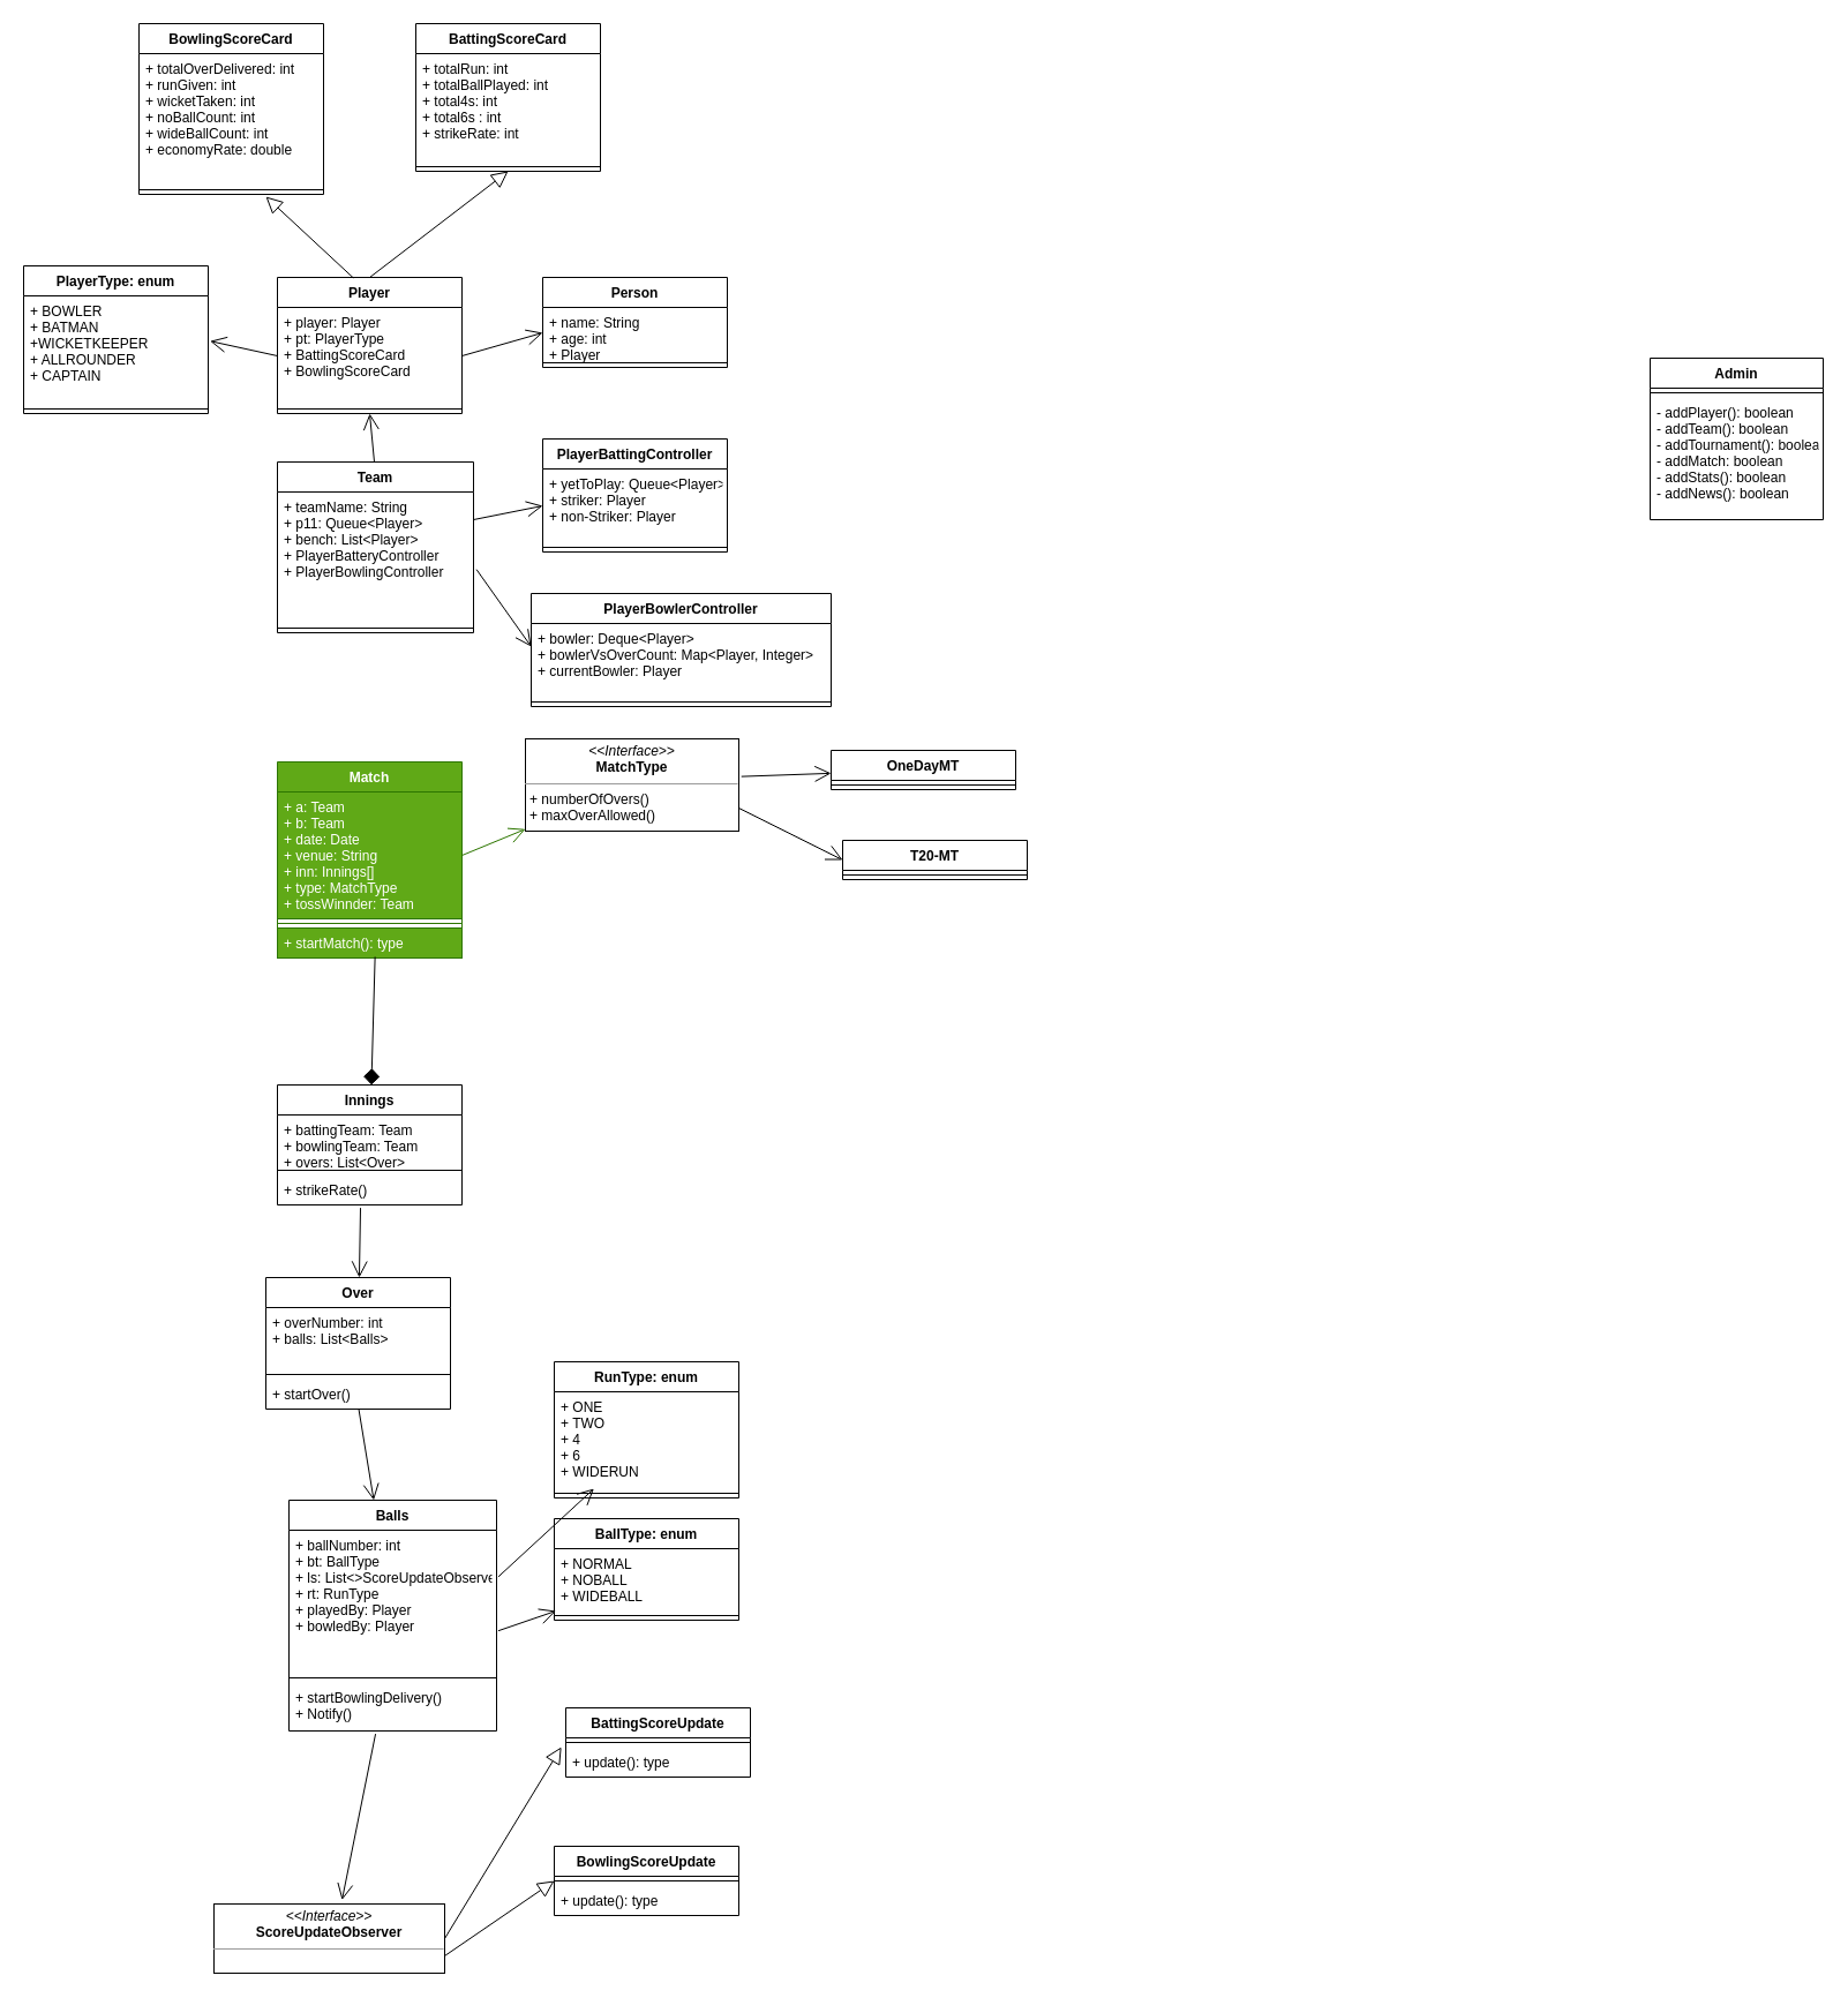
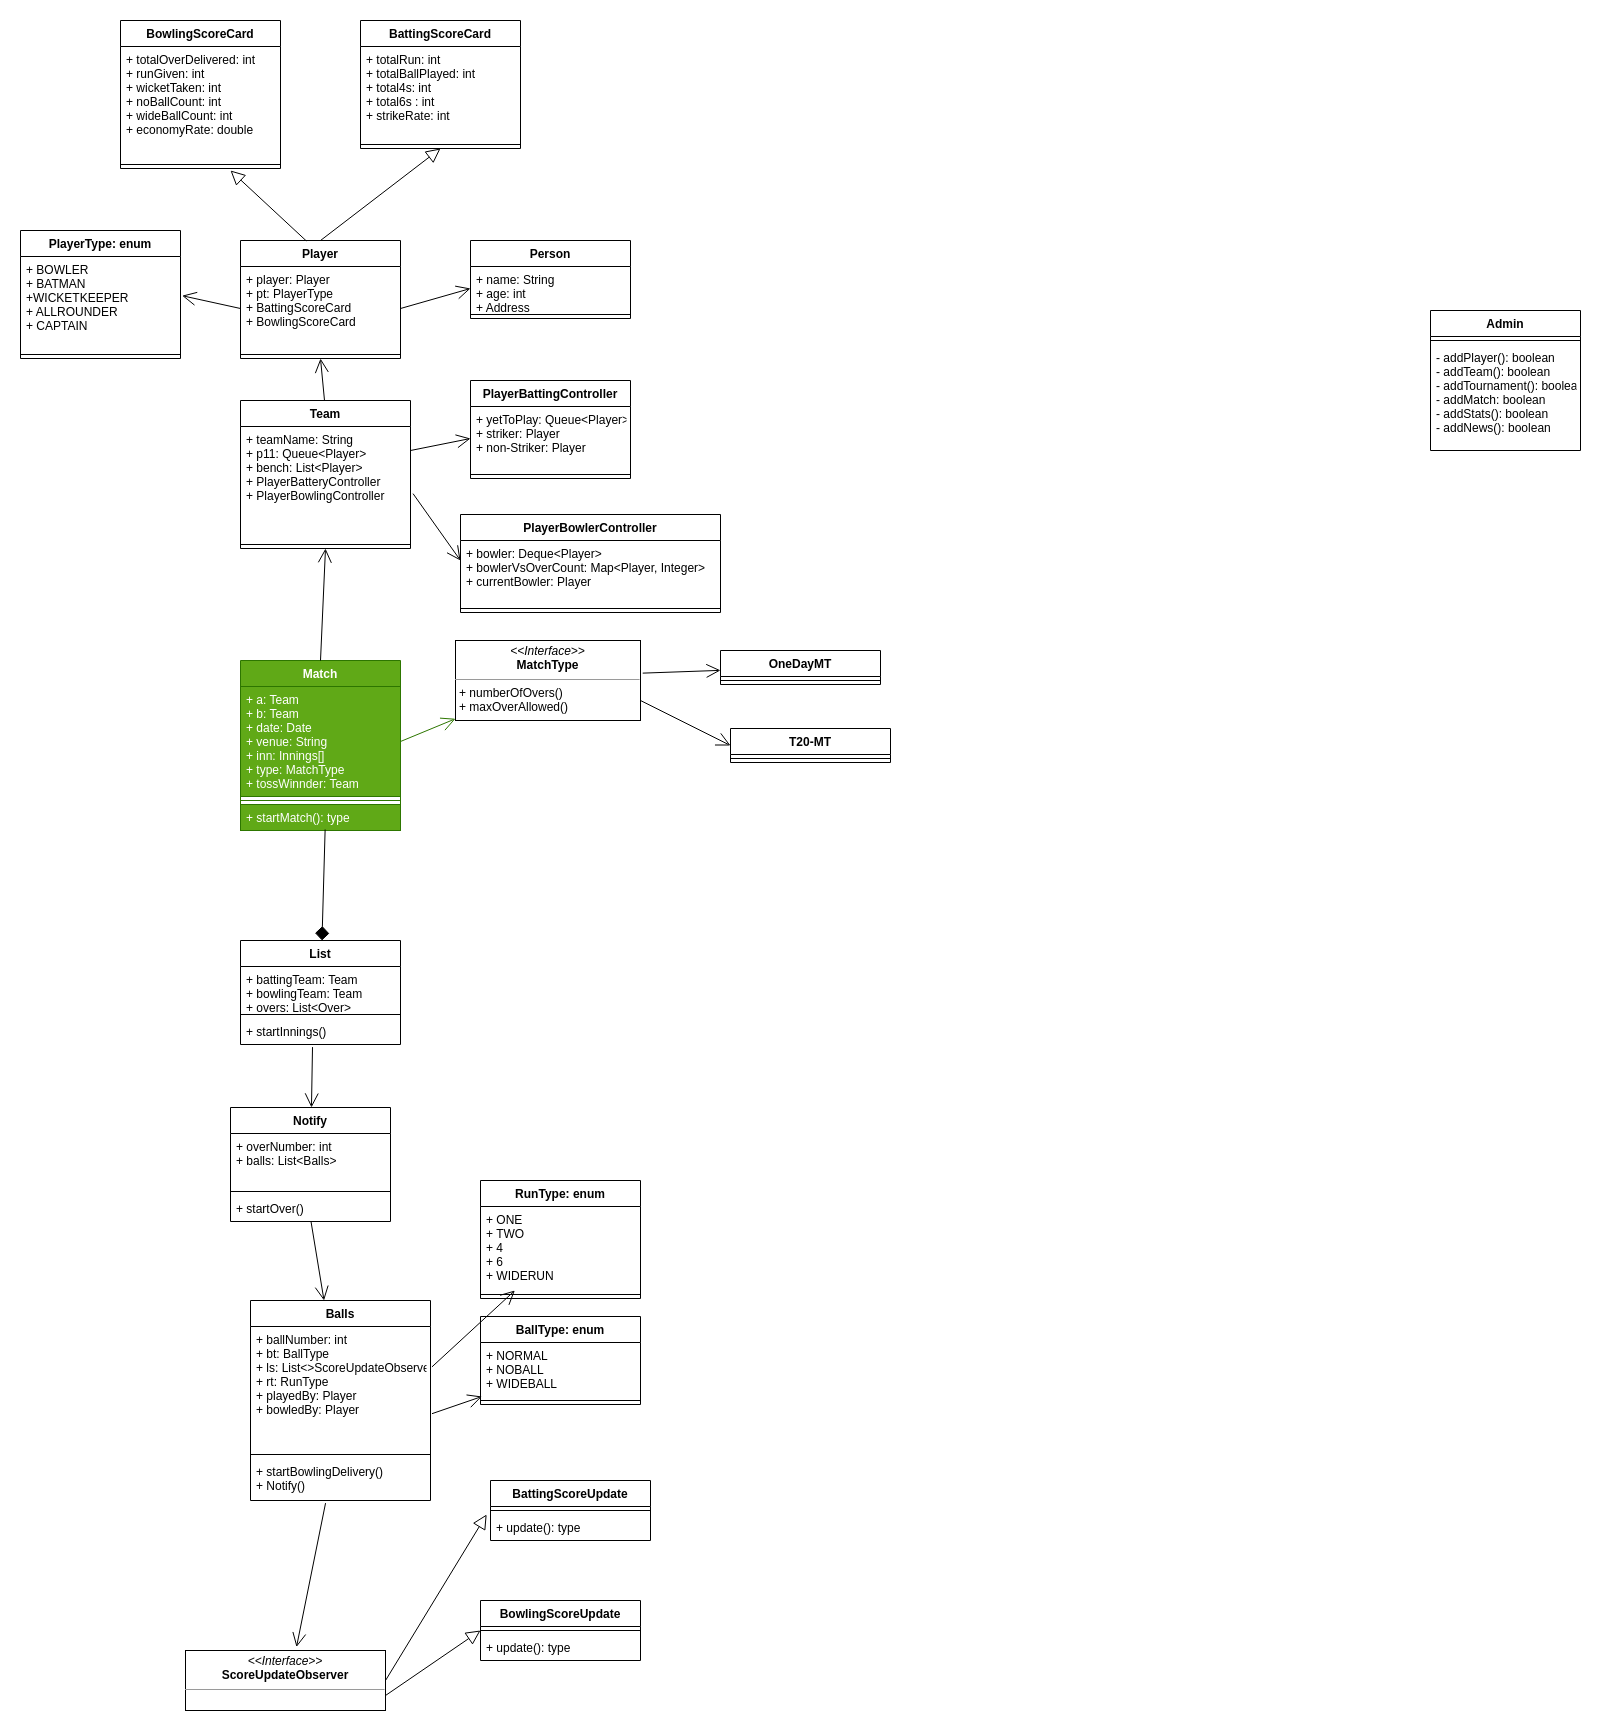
- <mxCell id="42" value="+ name: String&#10;+ age: int&#10;+ Player " style="text;strokeColor=none;fillColor=none;align=left;verticalAlign=top;spacingLeft=4;spacingRight=4;overflow=hidden;rotatable=0;points=[[0,0.5],[1,0.5]];portConstraint=eastwest;" parent="41" vertex="1"><mxGeometry y="26" width="160" height="44" as="geometry" /></mxCell>
+ <mxCell id="42" value="+ name: String&#10;+ age: int&#10;+ Address " style="text;strokeColor=none;fillColor=none;align=left;verticalAlign=top;spacingLeft=4;spacingRight=4;overflow=hidden;rotatable=0;points=[[0,0.5],[1,0.5]];portConstraint=eastwest;" parent="41" vertex="1"><mxGeometry y="26" width="160" height="44" as="geometry" /></mxCell>
+ <mxCell id="68" value="" style="endArrow=open;endFill=1;endSize=12;html=1;exitX=0.5;exitY=0;exitDx=0;exitDy=0;entryX=0.5;entryY=1;entryDx=0;entryDy=0;" parent="1" source="27" target="37" edge="1"><mxGeometry width="160" relative="1" as="geometry"><mxPoint x="327" y="612" as="sourcePoint" /><mxPoint x="323" y="570" as="targetPoint" /></mxGeometry></mxCell>
- <mxCell id="19" value="Innings" style="swimlane;fontStyle=1;align=center;verticalAlign=top;childLayout=stackLayout;horizontal=1;startSize=26;horizontalStack=0;resizeParent=1;resizeParentMax=0;resizeLast=0;collapsible=1;marginBottom=0;" parent="1" vertex="1"><mxGeometry x="240" y="940" width="160" height="104" as="geometry" /></mxCell>
+ <mxCell id="19" value="List" style="swimlane;fontStyle=1;align=center;verticalAlign=top;childLayout=stackLayout;horizontal=1;startSize=26;horizontalStack=0;resizeParent=1;resizeParentMax=0;resizeLast=0;collapsible=1;marginBottom=0;" parent="1" vertex="1"><mxGeometry x="240" y="940" width="160" height="104" as="geometry" /></mxCell>
- <mxCell id="22" value="+ strikeRate()" style="text;strokeColor=none;fillColor=none;align=left;verticalAlign=top;spacingLeft=4;spacingRight=4;overflow=hidden;rotatable=0;points=[[0,0.5],[1,0.5]];portConstraint=eastwest;" parent="19" vertex="1"><mxGeometry y="78" width="160" height="26" as="geometry" /></mxCell>
+ <mxCell id="22" value="+ startInnings()" style="text;strokeColor=none;fillColor=none;align=left;verticalAlign=top;spacingLeft=4;spacingRight=4;overflow=hidden;rotatable=0;points=[[0,0.5],[1,0.5]];portConstraint=eastwest;" parent="19" vertex="1"><mxGeometry y="78" width="160" height="26" as="geometry" /></mxCell>
- <mxCell id="15" value="Over" style="swimlane;fontStyle=1;align=center;verticalAlign=top;childLayout=stackLayout;horizontal=1;startSize=26;horizontalStack=0;resizeParent=1;resizeParentMax=0;resizeLast=0;collapsible=1;marginBottom=0;" parent="1" vertex="1"><mxGeometry x="230" y="1107" width="160" height="114" as="geometry" /></mxCell>
+ <mxCell id="15" value="Notify" style="swimlane;fontStyle=1;align=center;verticalAlign=top;childLayout=stackLayout;horizontal=1;startSize=26;horizontalStack=0;resizeParent=1;resizeParentMax=0;resizeLast=0;collapsible=1;marginBottom=0;" parent="1" vertex="1"><mxGeometry x="230" y="1107" width="160" height="114" as="geometry" /></mxCell>
